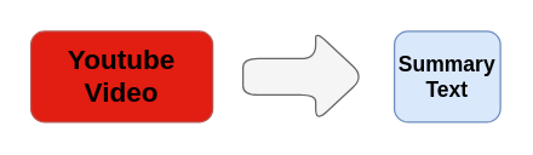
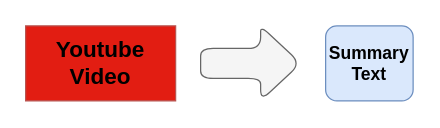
- <mxCell id="2" value="&lt;font style=&quot;font-size: 18px;&quot;&gt;&lt;b&gt;Youtube&lt;br&gt;Video&lt;/b&gt;&lt;/font&gt;" style="rounded=1;whiteSpace=wrap;html=1;fillColor=#e21d12;strokeColor=#b85450;" vertex="1" parent="1"><mxGeometry x="20" y="20" width="120" height="60" as="geometry" /></mxCell>
+ <mxCell id="2" value="&lt;font style=&quot;font-size: 18px;&quot;&gt;&lt;b&gt;Youtube&lt;br&gt;Video&lt;/b&gt;&lt;/font&gt;" style="whiteSpace=wrap;html=1;fillColor=#e21d12;strokeColor=#b85450;rounded=0;" vertex="1" parent="1"><mxGeometry x="20" y="20" width="120" height="60" as="geometry" /></mxCell>
